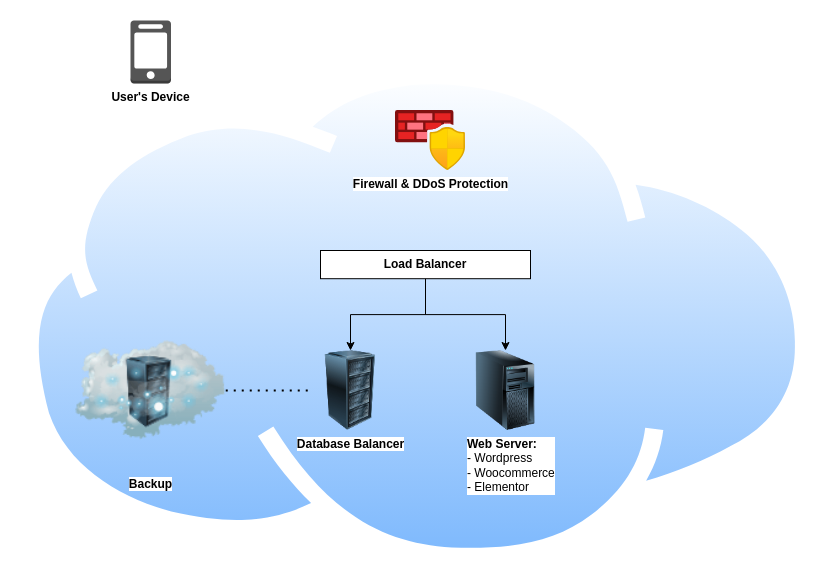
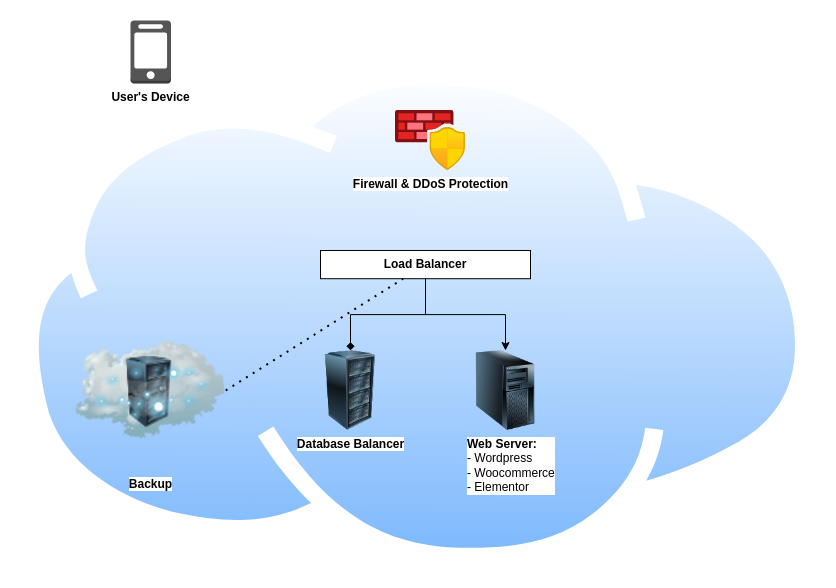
- <mxCell id="3" style="edgeStyle=orthogonalEdgeStyle;rounded=0;orthogonalLoop=1;jettySize=auto;html=1;entryX=0.5;entryY=0;entryDx=0;entryDy=0;" parent="1" source="5" target="7" edge="1"><mxGeometry relative="1" as="geometry" /></mxCell>
+ <mxCell id="3" style="edgeStyle=orthogonalEdgeStyle;rounded=0;orthogonalLoop=1;jettySize=auto;html=1;entryX=0.5;entryY=0;entryDx=0;entryDy=0;endArrow=diamond;" parent="1" source="5" target="7" edge="1"><mxGeometry relative="1" as="geometry" /></mxCell>
- <mxCell id="10" value="" style="endArrow=none;dashed=1;html=1;dashPattern=1 3;strokeWidth=2;rounded=0;entryX=0;entryY=0.5;entryDx=0;entryDy=0;exitX=1;exitY=0.5;exitDx=0;exitDy=0;fontStyle=1" parent="1" source="9" target="7" edge="1"><mxGeometry width="50" height="50" relative="1" as="geometry"><mxPoint x="440" y="590" as="sourcePoint" /><mxPoint x="490" y="540" as="targetPoint" /></mxGeometry></mxCell>
+ <mxCell id="10" value="" style="endArrow=none;dashed=1;html=1;dashPattern=1 3;strokeWidth=2;rounded=0;exitX=1;exitY=0.5;exitDx=0;exitDy=0;fontStyle=1;" parent="1" source="9" target="5" edge="1"><mxGeometry width="50" height="50" relative="1" as="geometry"><mxPoint x="440" y="590" as="sourcePoint" /><mxPoint x="490" y="540" as="targetPoint" /></mxGeometry></mxCell>
